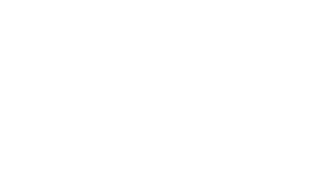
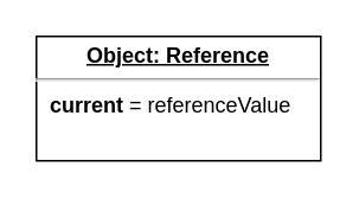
+ <mxCell id="2" value="&lt;p style=&quot;margin: 0px ; margin-top: 4px ; text-align: center ; text-decoration: underline&quot;&gt;&lt;b&gt;Object: Reference&lt;/b&gt;&lt;/p&gt;&lt;hr&gt;&lt;p style=&quot;margin: 0px ; margin-left: 8px&quot;&gt;&lt;b&gt;current&lt;/b&gt; = referenceValue&lt;br&gt;&lt;/p&gt;" style="verticalAlign=top;align=left;overflow=fill;fontSize=12;fontFamily=Helvetica;html=1;" parent="1" vertex="1"><mxGeometry x="20" y="20" width="160" height="70" as="geometry" /></mxCell>
